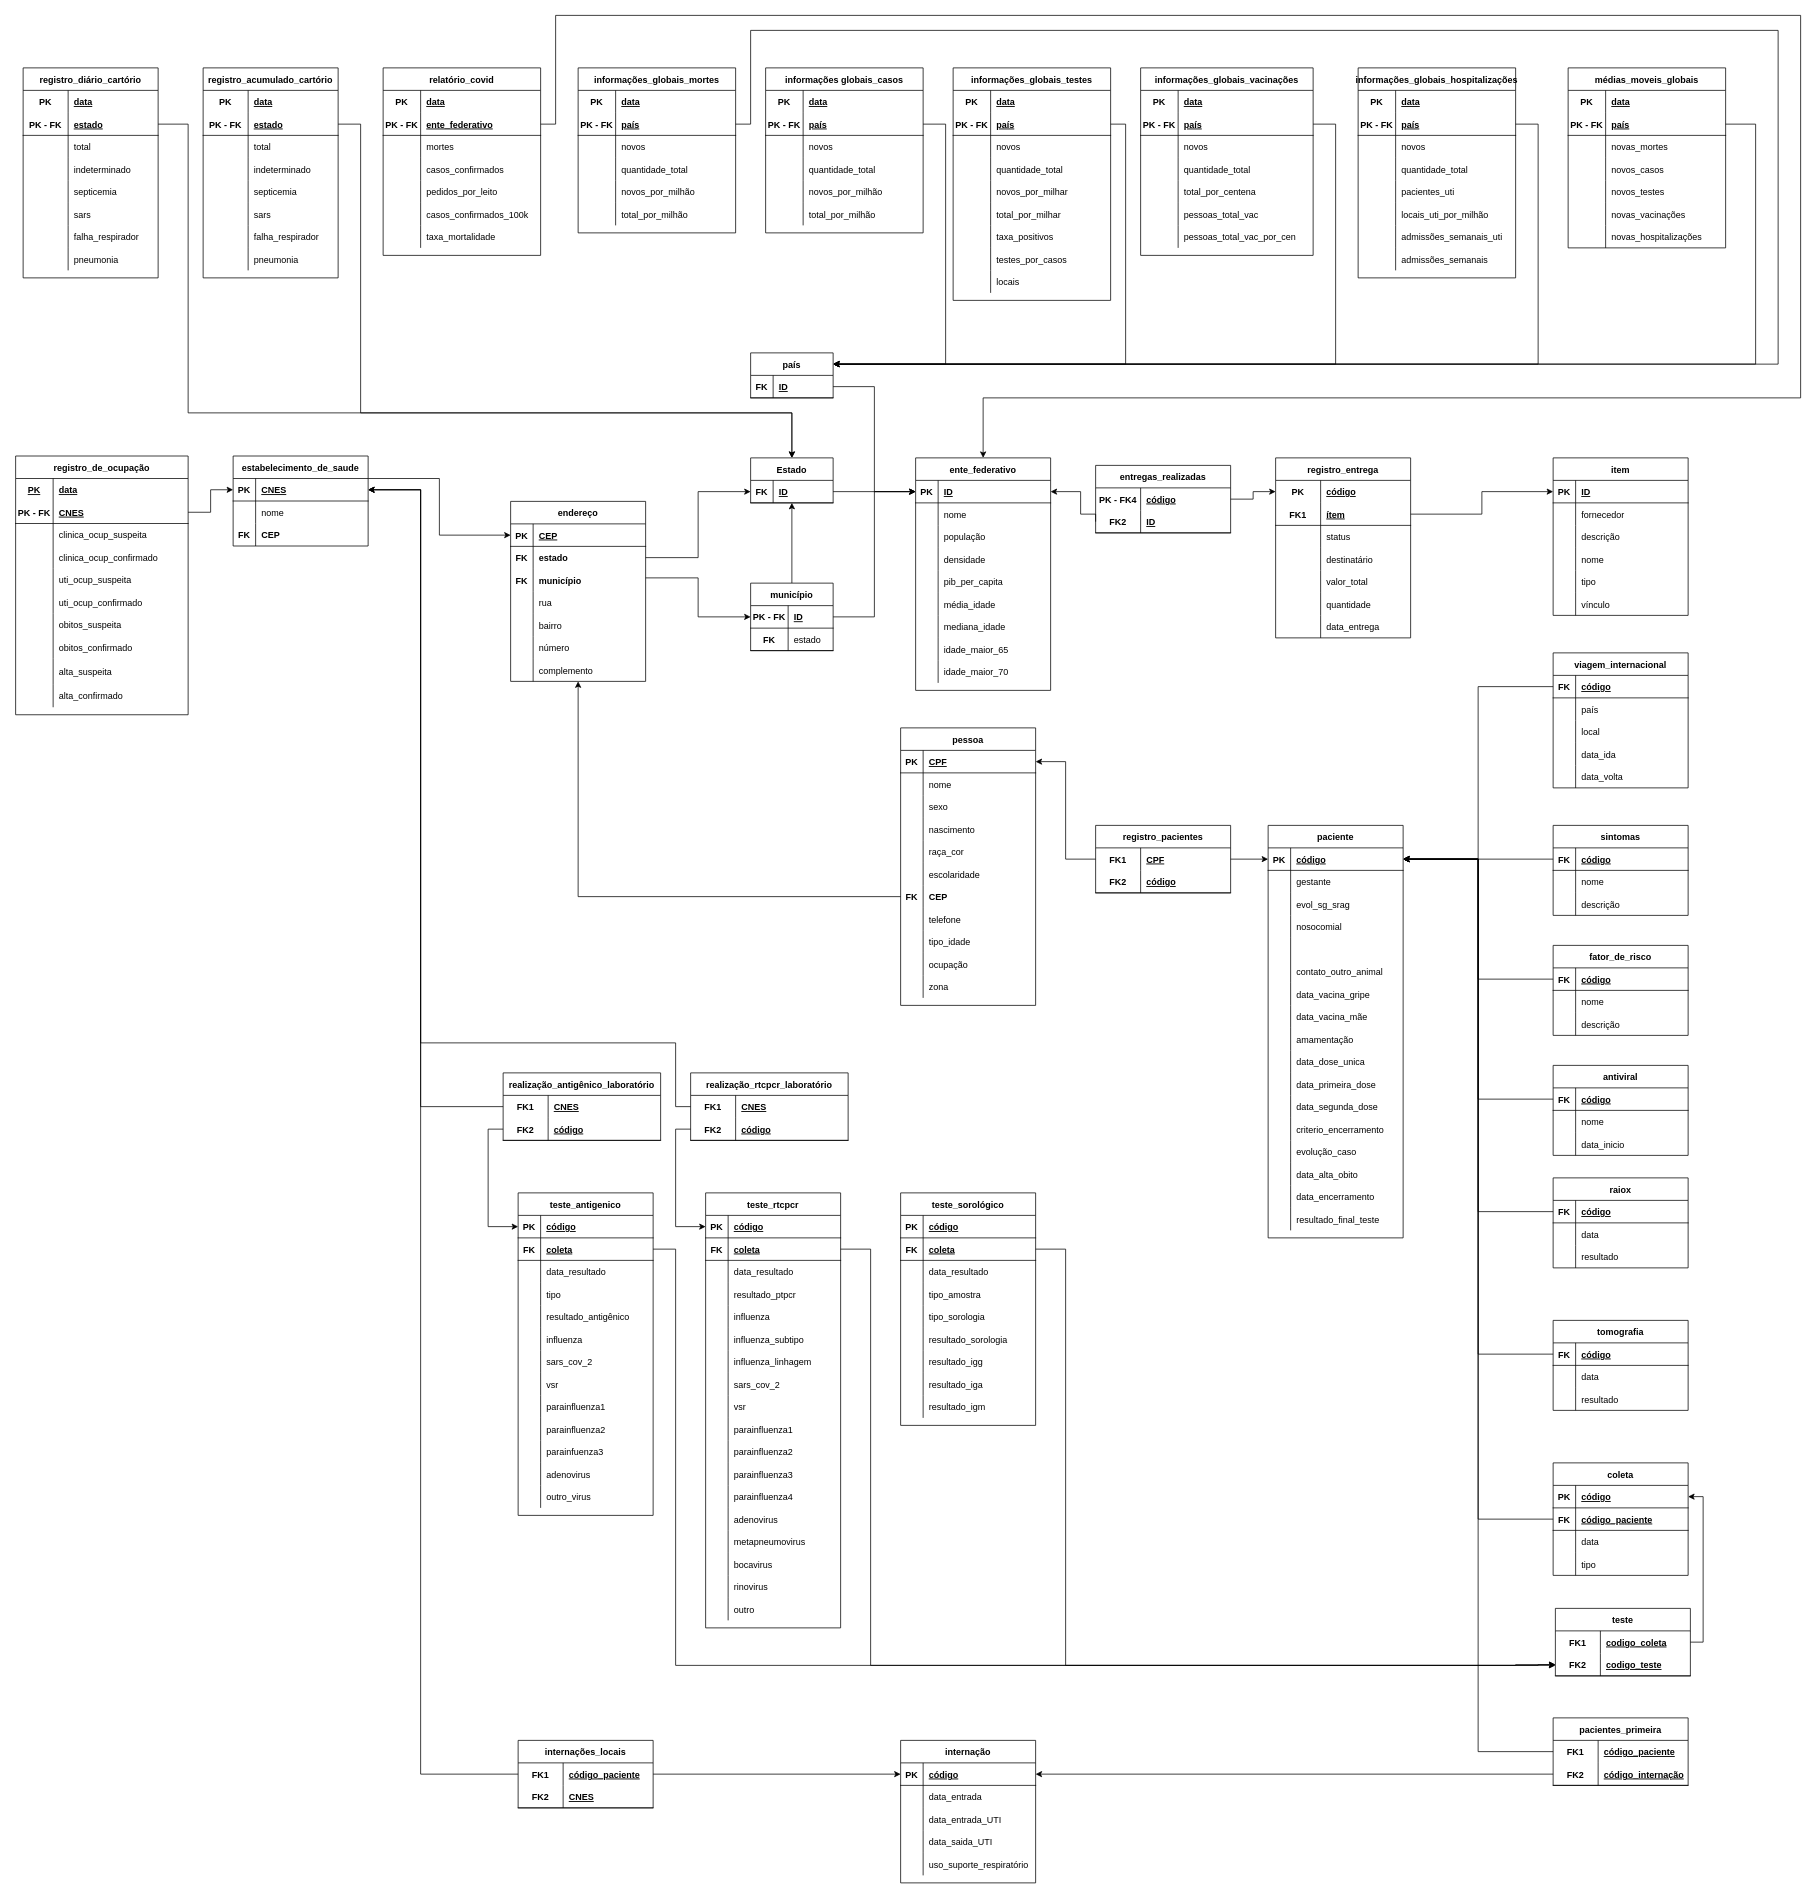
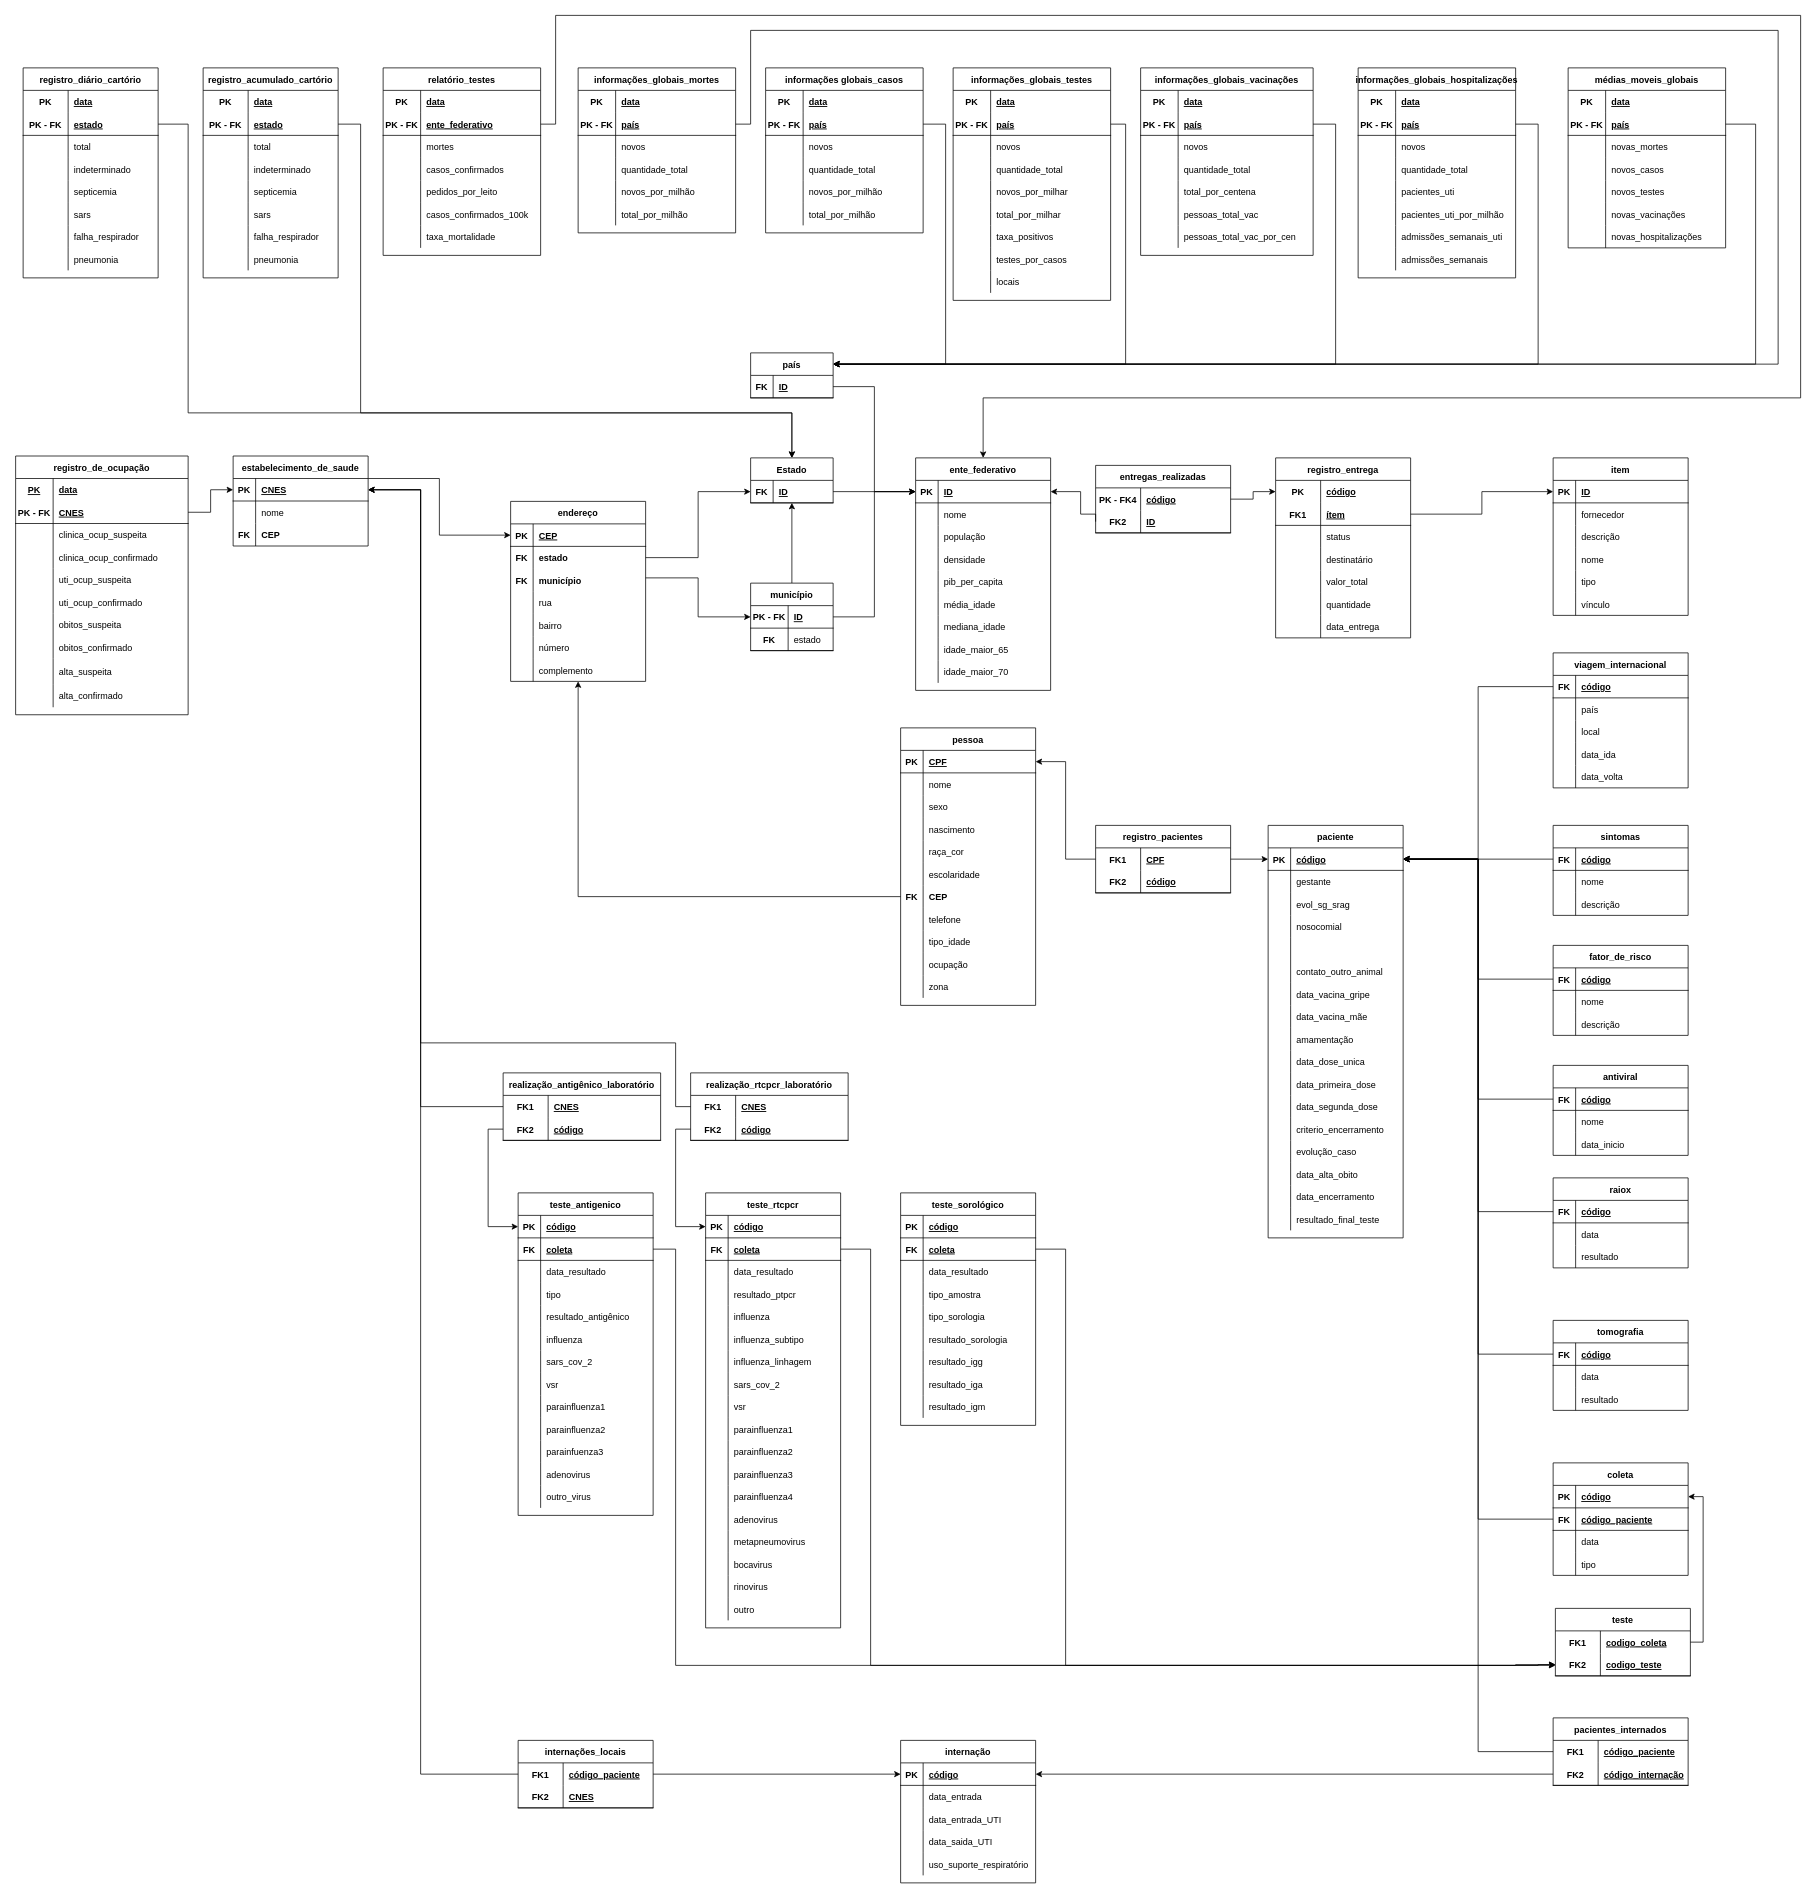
- <mxCell id="564" value="relatório_covid" style="shape=table;startSize=30;container=1;collapsible=1;childLayout=tableLayout;fixedRows=1;rowLines=0;fontStyle=1;align=center;resizeLast=1;" parent="1" vertex="1"><mxGeometry x="510" y="90" width="210" height="250" as="geometry" /></mxCell>
+ <mxCell id="564" value="relatório_testes" style="shape=table;startSize=30;container=1;collapsible=1;childLayout=tableLayout;fixedRows=1;rowLines=0;fontStyle=1;align=center;resizeLast=1;" parent="1" vertex="1"><mxGeometry x="510" y="90" width="210" height="250" as="geometry" /></mxCell>
- <mxCell id="693" value="locais_uti_por_milhão" style="shape=partialRectangle;connectable=0;fillColor=none;top=0;left=0;bottom=0;right=0;align=left;spacingLeft=6;overflow=hidden;" parent="691" vertex="1"><mxGeometry x="50" width="160" height="30" as="geometry" /></mxCell>
+ <mxCell id="693" value="pacientes_uti_por_milhão" style="shape=partialRectangle;connectable=0;fillColor=none;top=0;left=0;bottom=0;right=0;align=left;spacingLeft=6;overflow=hidden;" parent="691" vertex="1"><mxGeometry x="50" width="160" height="30" as="geometry" /></mxCell>
- <mxCell id="301" value="pacientes_primeira" style="shape=table;startSize=30;container=1;collapsible=1;childLayout=tableLayout;fixedRows=1;rowLines=0;fontStyle=1;align=center;resizeLast=1;" parent="1" vertex="1"><mxGeometry x="2070" y="2290" width="180" height="90" as="geometry" /></mxCell>
+ <mxCell id="301" value="pacientes_internados" style="shape=table;startSize=30;container=1;collapsible=1;childLayout=tableLayout;fixedRows=1;rowLines=0;fontStyle=1;align=center;resizeLast=1;" parent="1" vertex="1"><mxGeometry x="2070" y="2290" width="180" height="90" as="geometry" /></mxCell>
